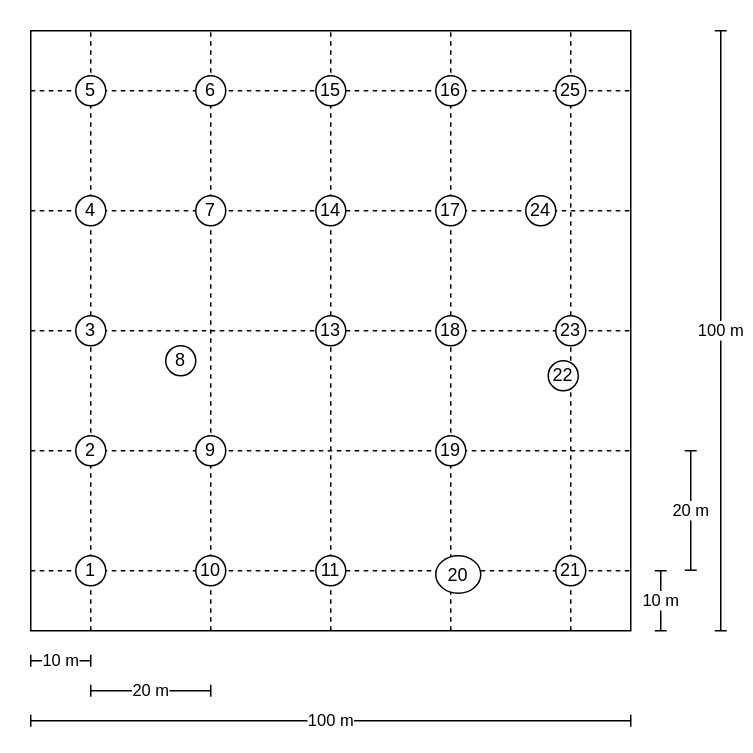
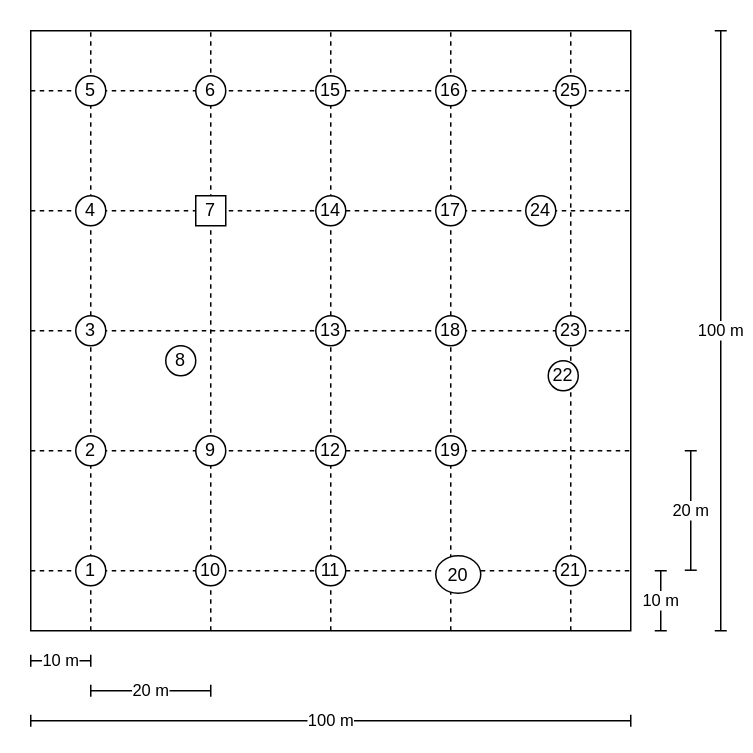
- <mxCell id="21" value="7" style="ellipse;whiteSpace=wrap;html=1;aspect=fixed;" vertex="1" parent="1"><mxGeometry x="130" y="130" width="20" height="20" as="geometry" /></mxCell>
+ <mxCell id="21" value="7" style="whiteSpace=wrap;html=1;aspect=fixed;rounded=0;" vertex="1" parent="1"><mxGeometry x="130" y="130" width="20" height="20" as="geometry" /></mxCell>
+ <mxCell id="24" value="12" style="ellipse;whiteSpace=wrap;html=1;aspect=fixed;" vertex="1" parent="1"><mxGeometry x="210" y="290" width="20" height="20" as="geometry" /></mxCell>
